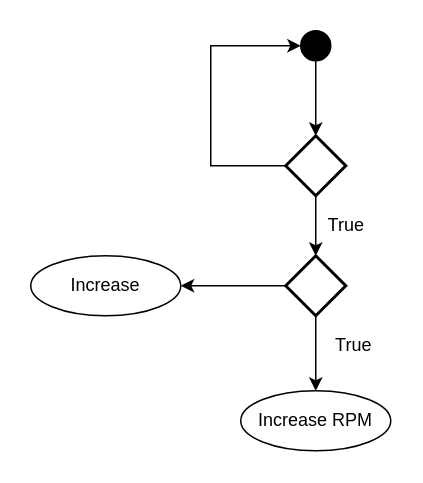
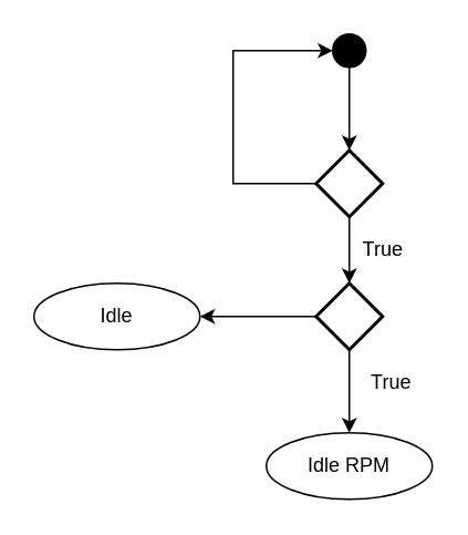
- <mxCell id="13" value="Increase" style="ellipse;whiteSpace=wrap;html=1;align=center;" parent="1" vertex="1"><mxGeometry x="20" y="170" width="100" height="40" as="geometry" /></mxCell>
+ <mxCell id="13" value="Idle" style="ellipse;whiteSpace=wrap;html=1;align=center;" parent="1" vertex="1"><mxGeometry x="20" y="170" width="100" height="40" as="geometry" /></mxCell>
- <mxCell id="12" value="Increase RPM" style="ellipse;whiteSpace=wrap;html=1;align=center;" parent="1" vertex="1"><mxGeometry x="160" y="260" width="100" height="40" as="geometry" /></mxCell>
+ <mxCell id="12" value="Idle RPM" style="ellipse;whiteSpace=wrap;html=1;align=center;" parent="1" vertex="1"><mxGeometry x="160" y="260" width="100" height="40" as="geometry" /></mxCell>
